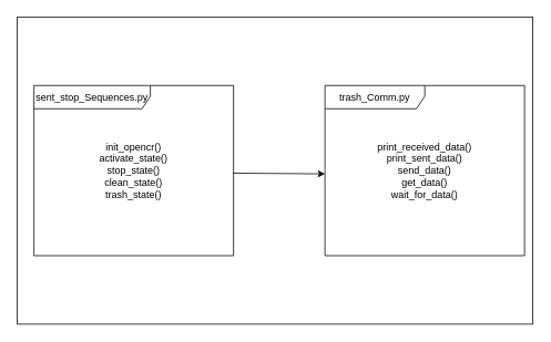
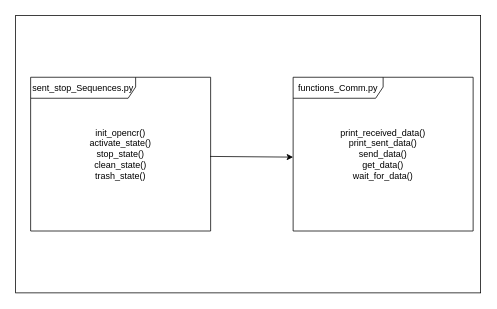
- <mxCell id="4" value="trash_Comm.py" style="shape=umlFrame;whiteSpace=wrap;html=1;width=120;height=28;" vertex="1" parent="1"><mxGeometry x="390" y="102.5" width="240" height="205" as="geometry" /></mxCell>
+ <mxCell id="4" value="functions_Comm.py" style="shape=umlFrame;whiteSpace=wrap;html=1;width=120;height=28;" vertex="1" parent="1"><mxGeometry x="390" y="102.5" width="240" height="205" as="geometry" /></mxCell>
